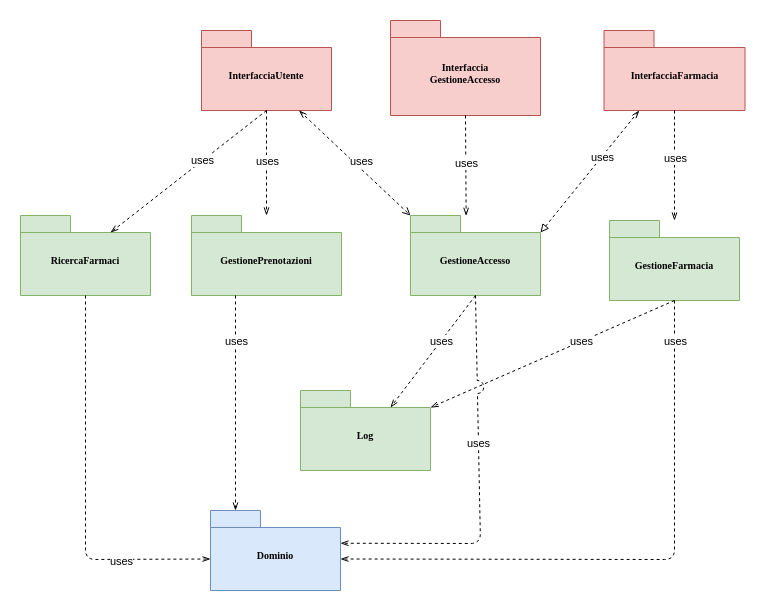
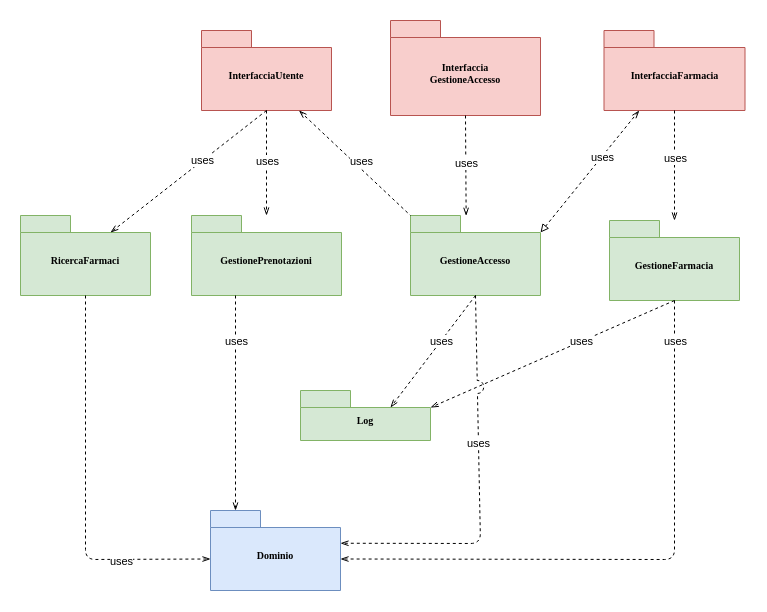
- <mxCell id="33" value="" style="endArrow=open;html=1;exitX=0.75;exitY=1;exitDx=0;exitDy=0;exitPerimeter=0;dashed=1;endFill=0;entryX=0;entryY=0;entryDx=0;entryDy=0;entryPerimeter=0;startArrow=openThin;startFill=0;" parent="1" source="6" target="4" edge="1"><mxGeometry width="50" height="50" relative="1" as="geometry"><mxPoint x="340" y="120" as="sourcePoint" /><mxPoint x="340.64" y="225.32" as="targetPoint" /></mxGeometry></mxCell>
+ <mxCell id="33" value="" style="endArrow=none;html=1;exitX=0.75;exitY=1;exitDx=0;exitDy=0;exitPerimeter=0;dashed=1;endFill=0;entryX=0;entryY=0;entryDx=0;entryDy=0;entryPerimeter=0;startArrow=openThin;startFill=0;" parent="1" source="6" target="4" edge="1"><mxGeometry width="50" height="50" relative="1" as="geometry"><mxPoint x="340" y="120" as="sourcePoint" /><mxPoint x="340.64" y="225.32" as="targetPoint" /></mxGeometry></mxCell>
- <mxCell id="8" value="Log" style="shape=folder;fontStyle=1;spacingTop=10;tabWidth=50;tabHeight=17;tabPosition=left;html=1;rounded=0;shadow=0;comic=0;labelBackgroundColor=none;strokeWidth=1;fontFamily=Verdana;fontSize=10;align=center;fillColor=#d5e8d4;strokeColor=#82b366;whiteSpace=wrap;" parent="1" vertex="1"><mxGeometry x="300" y="390" width="130" height="80" as="geometry" /></mxCell>
+ <mxCell id="8" value="Log" style="shape=folder;fontStyle=1;spacingTop=10;tabWidth=50;tabHeight=17;tabPosition=left;html=1;rounded=0;shadow=0;comic=0;labelBackgroundColor=none;strokeWidth=1;fontFamily=Verdana;fontSize=10;align=center;fillColor=#d5e8d4;strokeColor=#82b366;whiteSpace=wrap;" parent="1" vertex="1"><mxGeometry x="300" y="390" width="130" height="50" as="geometry" /></mxCell>
